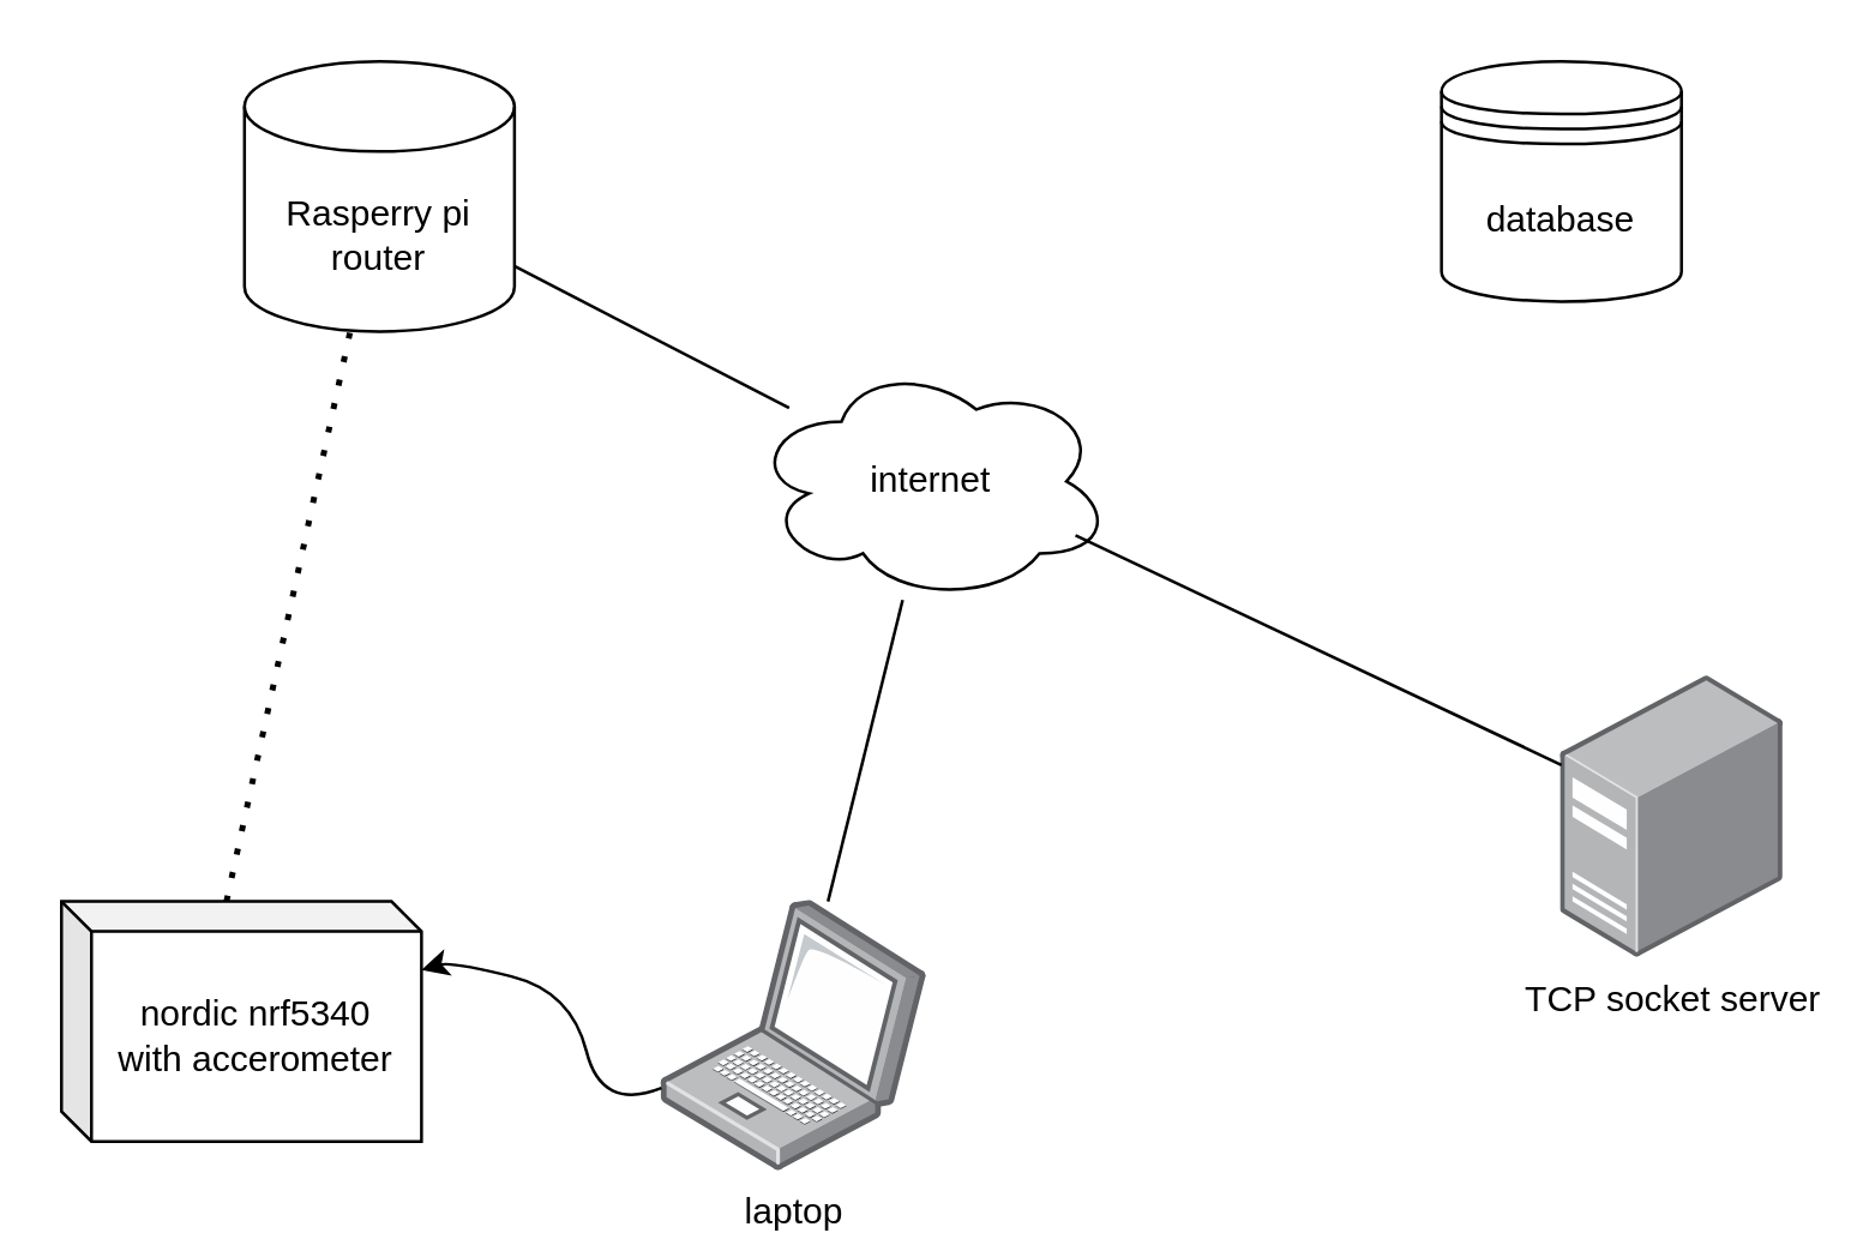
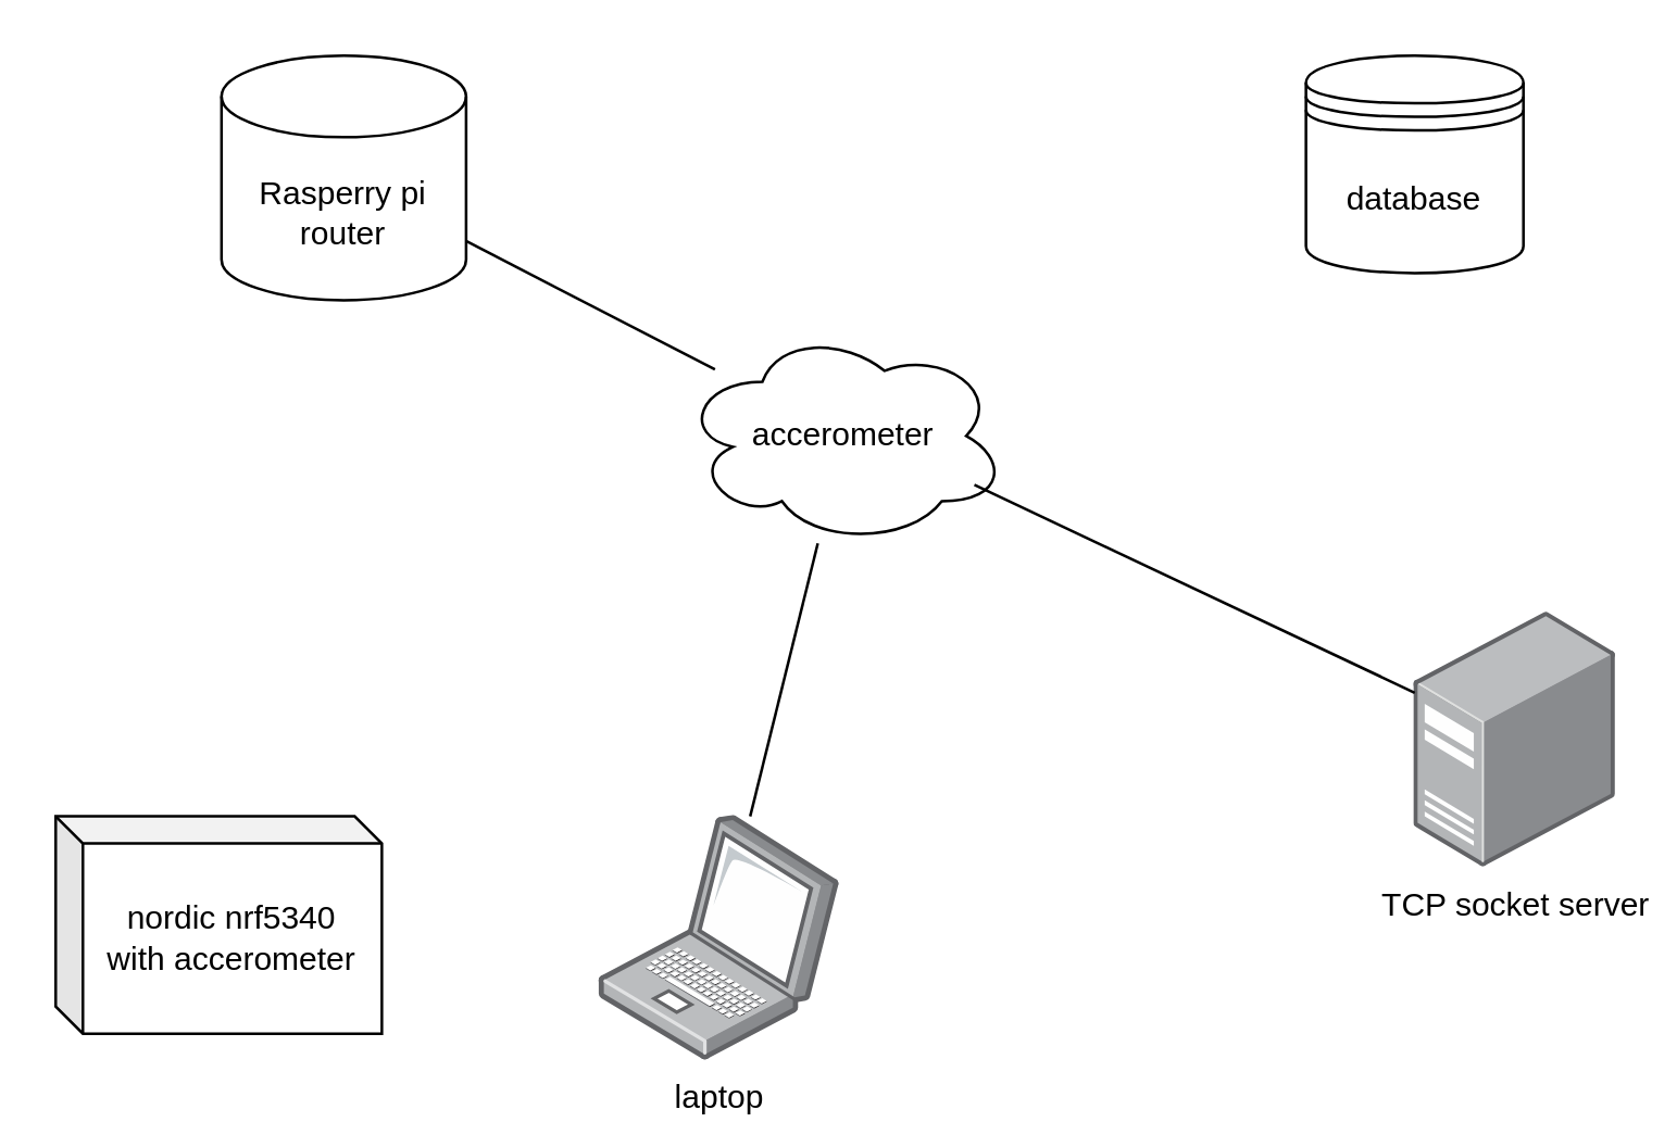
- <mxCell id="2" value="internet" style="ellipse;shape=cloud;whiteSpace=wrap;html=1;" vertex="1" parent="1"><mxGeometry x="250" y="120" width="120" height="80" as="geometry" /></mxCell>
+ <mxCell id="2" value="accerometer" style="ellipse;shape=cloud;whiteSpace=wrap;html=1;" vertex="1" parent="1"><mxGeometry x="250" y="120" width="120" height="80" as="geometry" /></mxCell>
- <mxCell id="11" value="" style="endArrow=none;dashed=1;html=1;dashPattern=1 3;strokeWidth=2;rounded=0;exitX=0;exitY=0;exitDx=55;exitDy=0;exitPerimeter=0;" edge="1" parent="1" source="5" target="3"><mxGeometry width="50" height="50" relative="1" as="geometry"><mxPoint x="70" y="220" as="sourcePoint" /><mxPoint x="120" y="170" as="targetPoint" /></mxGeometry></mxCell>
- <mxCell id="12" value="" style="curved=1;endArrow=classic;html=1;rounded=0;" edge="1" parent="1" source="6" target="5"><mxGeometry width="50" height="50" relative="1" as="geometry"><mxPoint x="150" y="370" as="sourcePoint" /><mxPoint x="200" y="320" as="targetPoint" /><Array as="points"><mxPoint x="200" y="370" /><mxPoint x="190" y="330" /><mxPoint x="150" y="320" /></Array></mxGeometry></mxCell>
